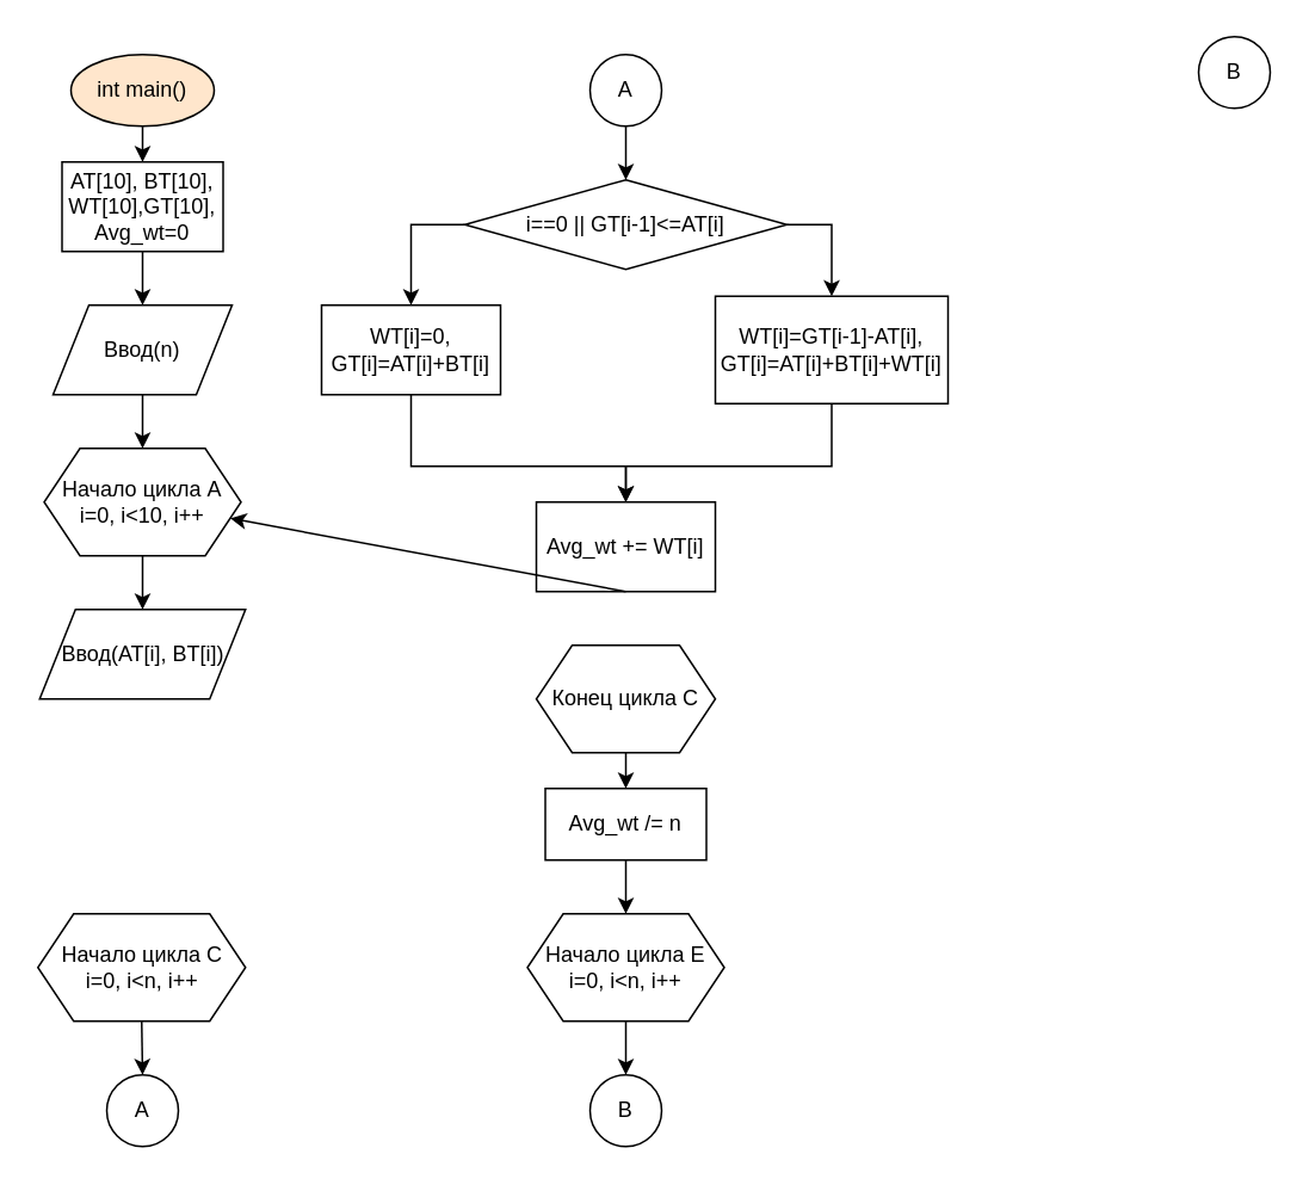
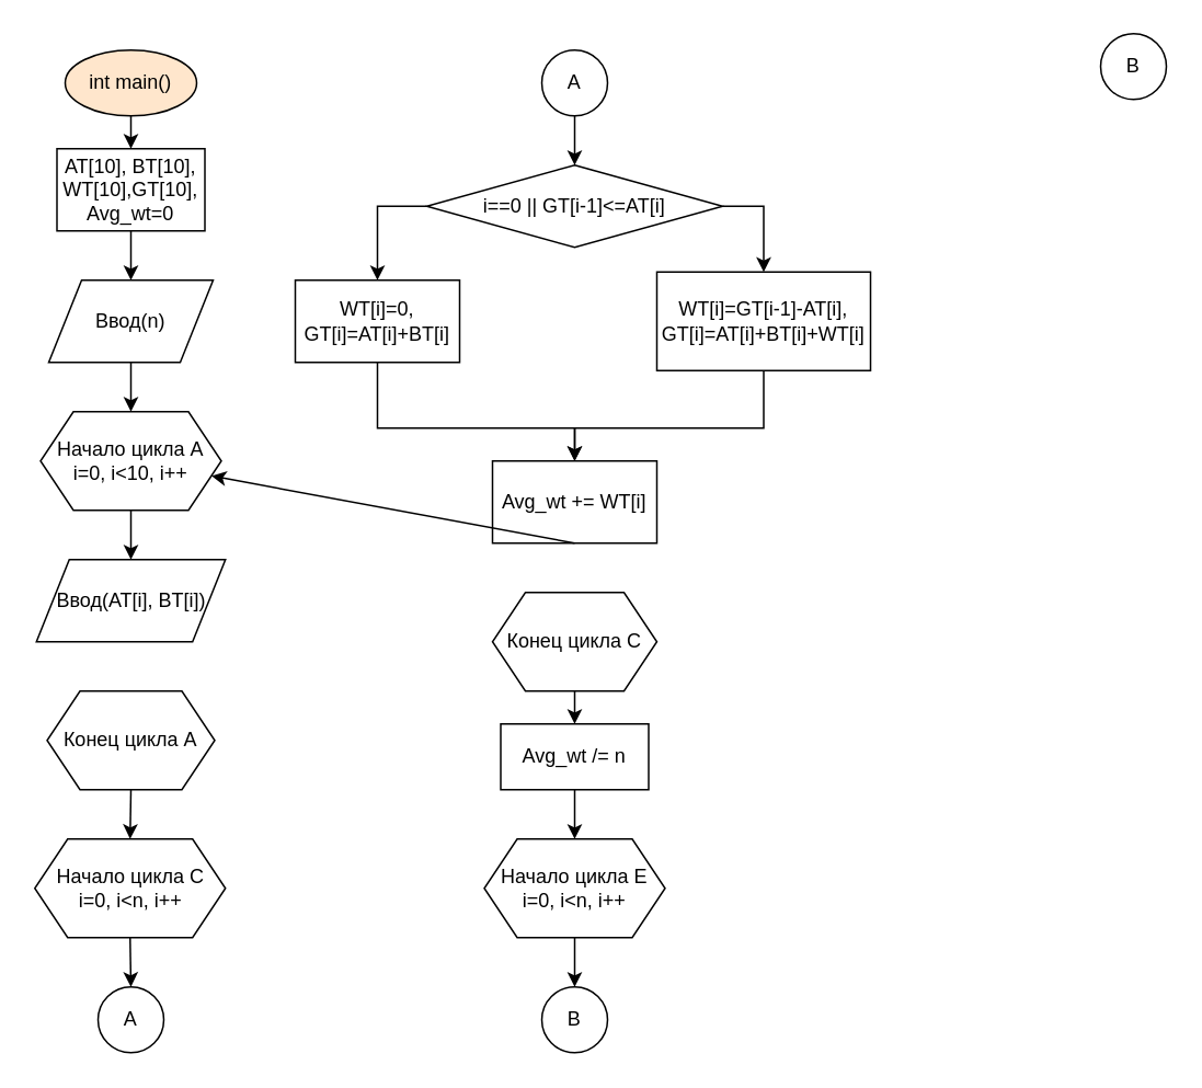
+ <mxCell id="11" value="Конец цикла А" style="shape=hexagon;perimeter=hexagonPerimeter2;whiteSpace=wrap;html=1;fixedSize=1;" vertex="1" parent="1"><mxGeometry x="28" y="420" width="102" height="60" as="geometry" /></mxCell>
+ <mxCell id="13" value="" style="endArrow=classic;html=1;rounded=0;exitX=0.5;exitY=1;exitDx=0;exitDy=0;entryX=0.5;entryY=0;entryDx=0;entryDy=0;" edge="1" parent="1" source="11" target="12"><mxGeometry width="50" height="50" relative="1" as="geometry"><mxPoint x="-101" y="540" as="sourcePoint" /><mxPoint x="-51" y="490" as="targetPoint" /></mxGeometry></mxCell>
